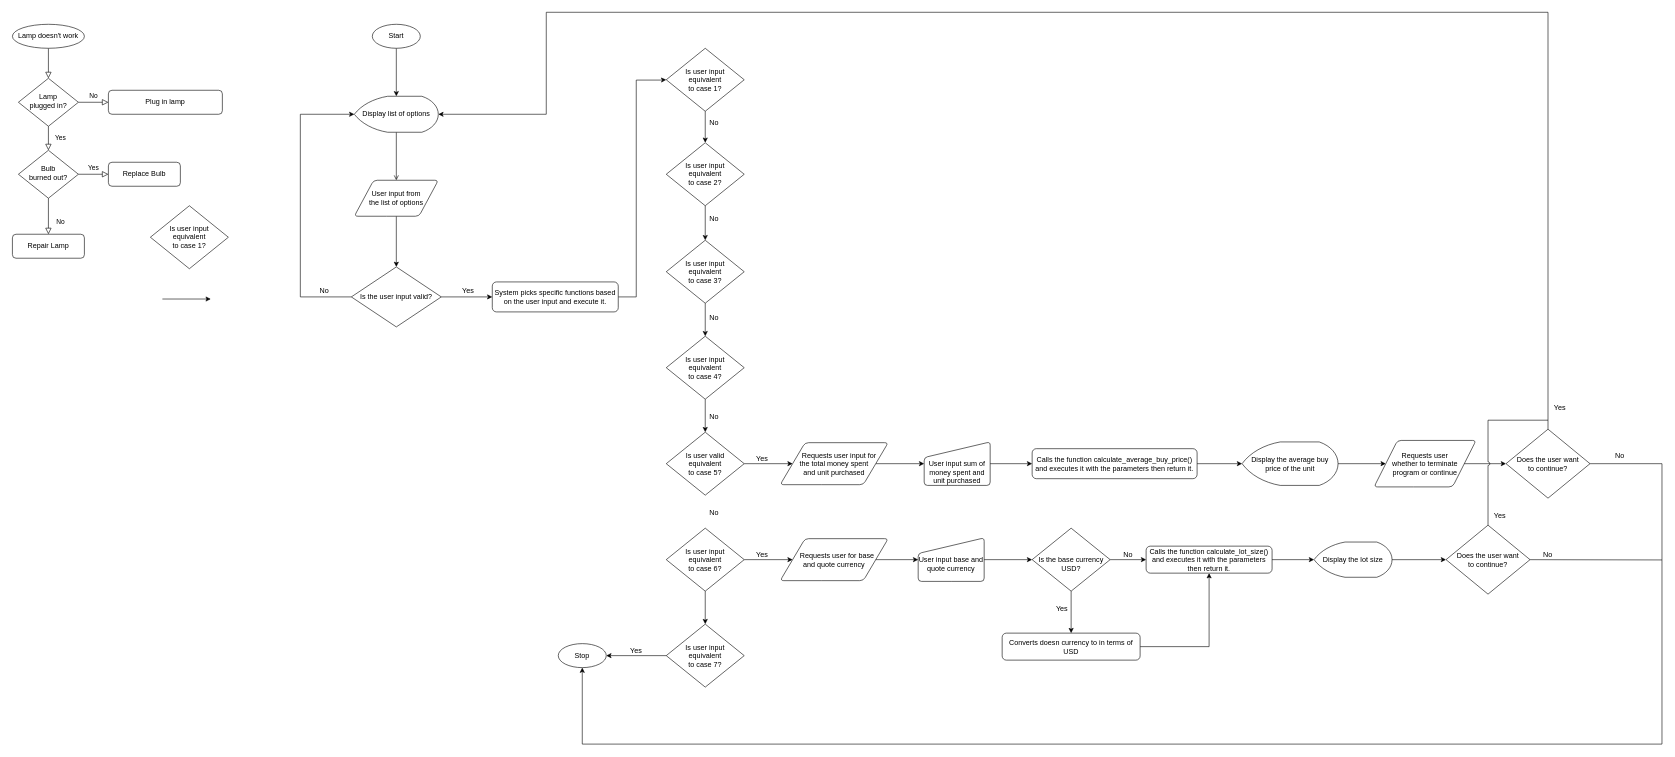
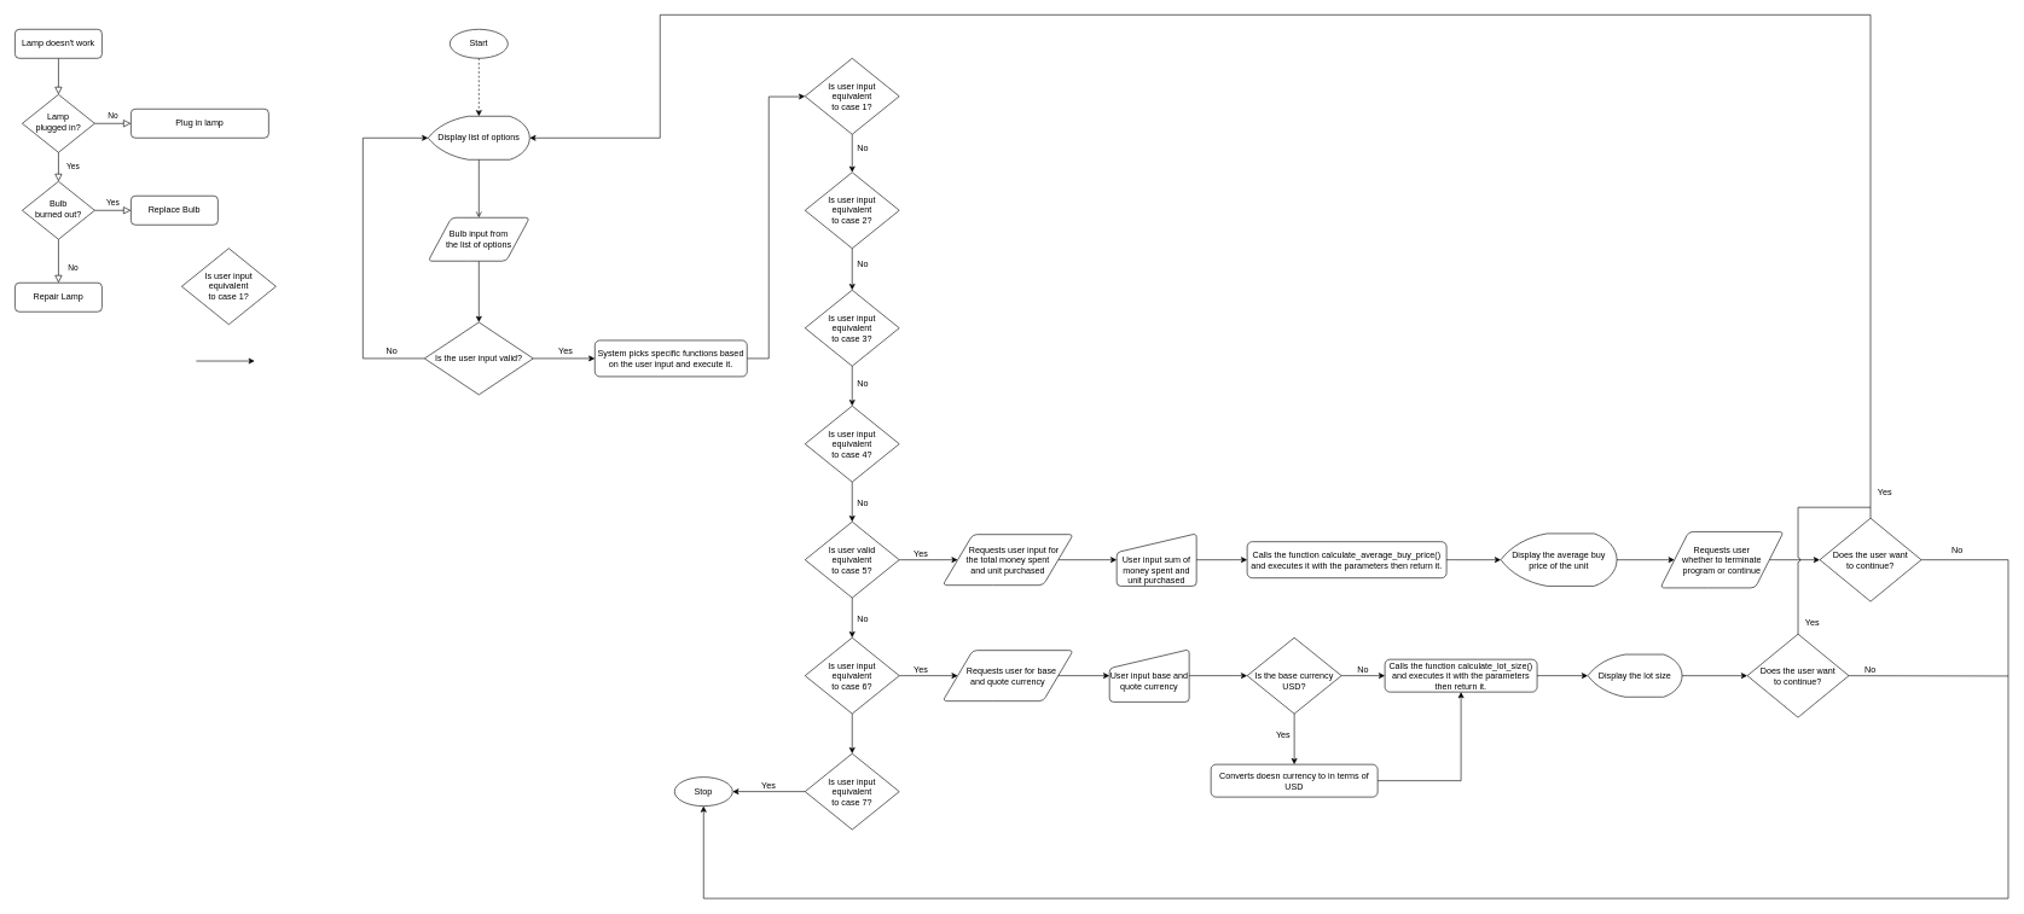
- <mxCell id="3" value="Lamp doesn't work" style="ellipse;whiteSpace=wrap;html=1;fontSize=12;glass=0;strokeWidth=1;shadow=0;" parent="1" vertex="1"><mxGeometry x="20" y="40" width="120" height="40" as="geometry" /></mxCell>
+ <mxCell id="3" value="Lamp doesn't work" style="rounded=1;whiteSpace=wrap;html=1;fontSize=12;glass=0;strokeWidth=1;shadow=0;" parent="1" vertex="1"><mxGeometry x="20" y="40" width="120" height="40" as="geometry" /></mxCell>
- <mxCell id="13" style="edgeStyle=orthogonalEdgeStyle;rounded=0;orthogonalLoop=1;jettySize=auto;html=1;entryX=0.5;entryY=0;entryDx=0;entryDy=0;entryPerimeter=0;" parent="1" source="14" target="17" edge="1"><mxGeometry relative="1" as="geometry" /></mxCell>
+ <mxCell id="13" style="edgeStyle=orthogonalEdgeStyle;rounded=0;orthogonalLoop=1;jettySize=auto;html=1;entryX=0.5;entryY=0;entryDx=0;entryDy=0;entryPerimeter=0;dashed=1;" parent="1" source="14" target="17" edge="1"><mxGeometry relative="1" as="geometry" /></mxCell>
- <mxCell id="19" value="User input from&lt;br&gt;the list of options" style="shape=parallelogram;html=1;strokeWidth=1;perimeter=parallelogramPerimeter;whiteSpace=wrap;rounded=1;arcSize=12;size=0.23;" parent="1" vertex="1"><mxGeometry x="590" y="300" width="140" height="60" as="geometry" /></mxCell>
+ <mxCell id="19" value="Bulb input from&lt;br&gt;the list of options" style="shape=parallelogram;html=1;strokeWidth=1;perimeter=parallelogramPerimeter;whiteSpace=wrap;rounded=1;arcSize=12;size=0.23;" parent="1" vertex="1"><mxGeometry x="590" y="300" width="140" height="60" as="geometry" /></mxCell>
+ <mxCell id="30" style="edgeStyle=orthogonalEdgeStyle;rounded=0;orthogonalLoop=1;jettySize=auto;html=1;" parent="1" source="32" target="35" edge="1"><mxGeometry relative="1" as="geometry" /></mxCell>
